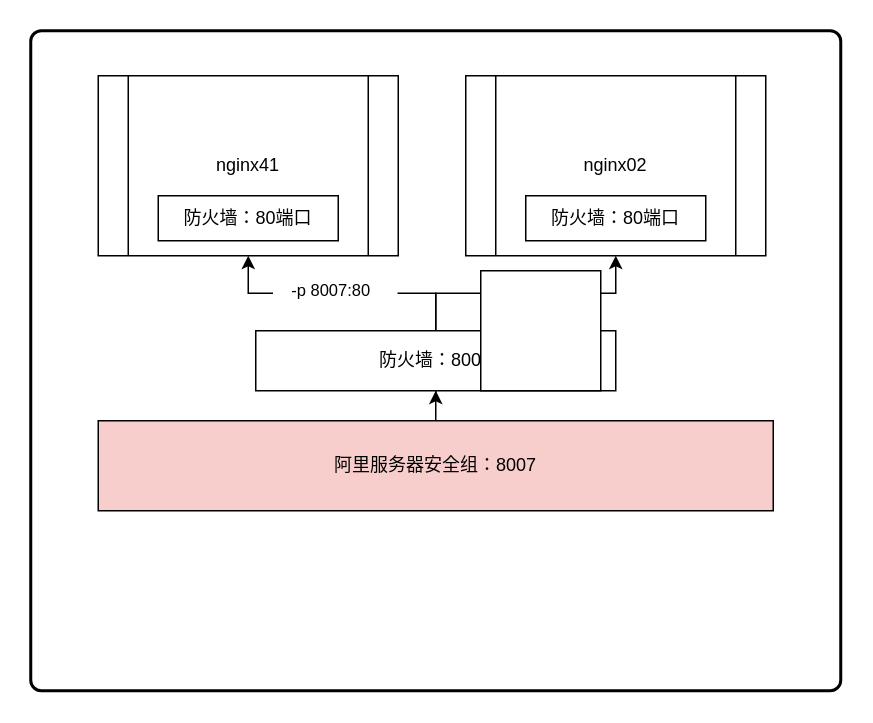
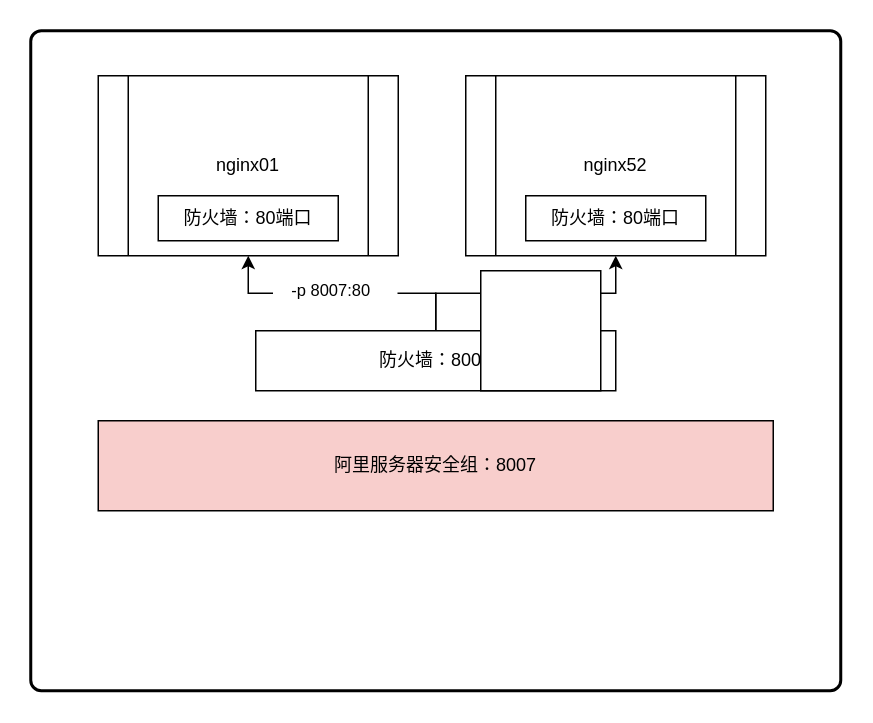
- <mxCell id="9" value="nginx41" style="shape=process;whiteSpace=wrap;html=1;backgroundOutline=1;" vertex="1" parent="1"><mxGeometry x="65" y="50" width="200" height="120" as="geometry" /></mxCell>
+ <mxCell id="9" value="nginx01" style="shape=process;whiteSpace=wrap;html=1;backgroundOutline=1;" vertex="1" parent="1"><mxGeometry x="65" y="50" width="200" height="120" as="geometry" /></mxCell>
- <mxCell id="11" value="nginx02" style="shape=process;whiteSpace=wrap;html=1;backgroundOutline=1;" vertex="1" parent="1"><mxGeometry x="310" y="50" width="200" height="120" as="geometry" /></mxCell>
+ <mxCell id="11" value="nginx52" style="shape=process;whiteSpace=wrap;html=1;backgroundOutline=1;" vertex="1" parent="1"><mxGeometry x="310" y="50" width="200" height="120" as="geometry" /></mxCell>
- <mxCell id="3" style="edgeStyle=orthogonalEdgeStyle;rounded=0;orthogonalLoop=1;jettySize=auto;html=1;exitX=0.5;exitY=0;exitDx=0;exitDy=0;" edge="1" parent="1" source="4" target="8"><mxGeometry relative="1" as="geometry" /></mxCell>
